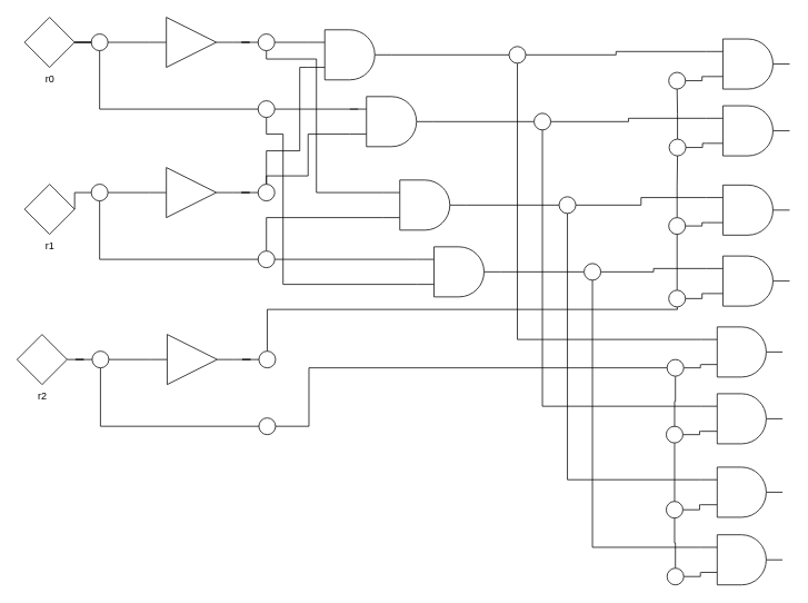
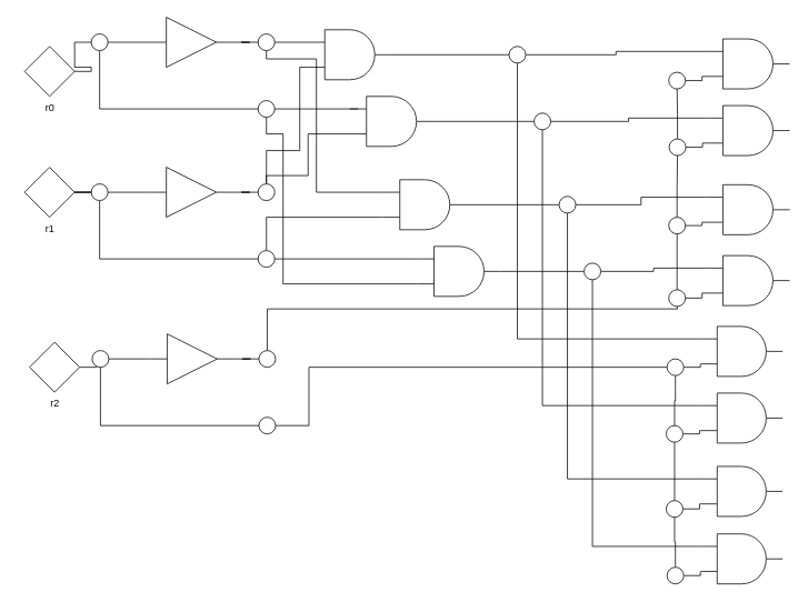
- <mxCell id="33" value="r0" style="pointerEvents=1;verticalLabelPosition=bottom;shadow=0;dashed=0;align=center;html=1;verticalAlign=top;shape=mxgraph.electrical.signal_sources.source;aspect=fixed;points=[[0.5,0,0],[1,0.5,0],[0.5,1,0],[0,0.5,0]];elSignalType=none;elSourceType=dependent;" parent="1" vertex="1"><mxGeometry x="29" y="20" width="60" height="60" as="geometry" /></mxCell>
+ <mxCell id="33" value="r0" style="pointerEvents=1;verticalLabelPosition=bottom;shadow=0;dashed=0;align=center;html=1;verticalAlign=top;shape=mxgraph.electrical.signal_sources.source;aspect=fixed;points=[[0.5,0,0],[1,0.5,0],[0.5,1,0],[0,0.5,0]];elSignalType=none;elSourceType=dependent;" parent="1" vertex="1"><mxGeometry x="29" y="55" width="60" height="60" as="geometry" /></mxCell>
- <mxCell id="35" value="r1" style="pointerEvents=1;verticalLabelPosition=bottom;shadow=0;dashed=0;align=center;html=1;verticalAlign=top;shape=mxgraph.electrical.signal_sources.source;aspect=fixed;points=[[0.5,0,0],[1,0.5,0],[0.5,1,0],[0,0.5,0]];elSignalType=none;elSourceType=dependent;" parent="1" vertex="1"><mxGeometry x="29" y="220" width="60" height="60" as="geometry" /></mxCell>
+ <mxCell id="35" value="r1" style="pointerEvents=1;verticalLabelPosition=bottom;shadow=0;dashed=0;align=center;html=1;verticalAlign=top;shape=mxgraph.electrical.signal_sources.source;aspect=fixed;points=[[0.5,0,0],[1,0.5,0],[0.5,1,0],[0,0.5,0]];elSignalType=none;elSourceType=dependent;" parent="1" vertex="1"><mxGeometry x="29" y="200" width="60" height="60" as="geometry" /></mxCell>
- <mxCell id="37" value="r2" style="pointerEvents=1;verticalLabelPosition=bottom;shadow=0;dashed=0;align=center;html=1;verticalAlign=top;shape=mxgraph.electrical.signal_sources.source;aspect=fixed;points=[[0.5,0,0],[1,0.5,0],[0.5,1,0],[0,0.5,0]];elSignalType=none;elSourceType=dependent;" parent="1" vertex="1"><mxGeometry x="20" y="400" width="60" height="60" as="geometry" /></mxCell>
+ <mxCell id="37" value="r2" style="pointerEvents=1;verticalLabelPosition=bottom;shadow=0;dashed=0;align=center;html=1;verticalAlign=top;shape=mxgraph.electrical.signal_sources.source;aspect=fixed;points=[[0.5,0,0],[1,0.5,0],[0.5,1,0],[0,0.5,0]];elSignalType=none;elSourceType=dependent;" parent="1" vertex="1"><mxGeometry x="35" y="410" width="60" height="60" as="geometry" /></mxCell>
